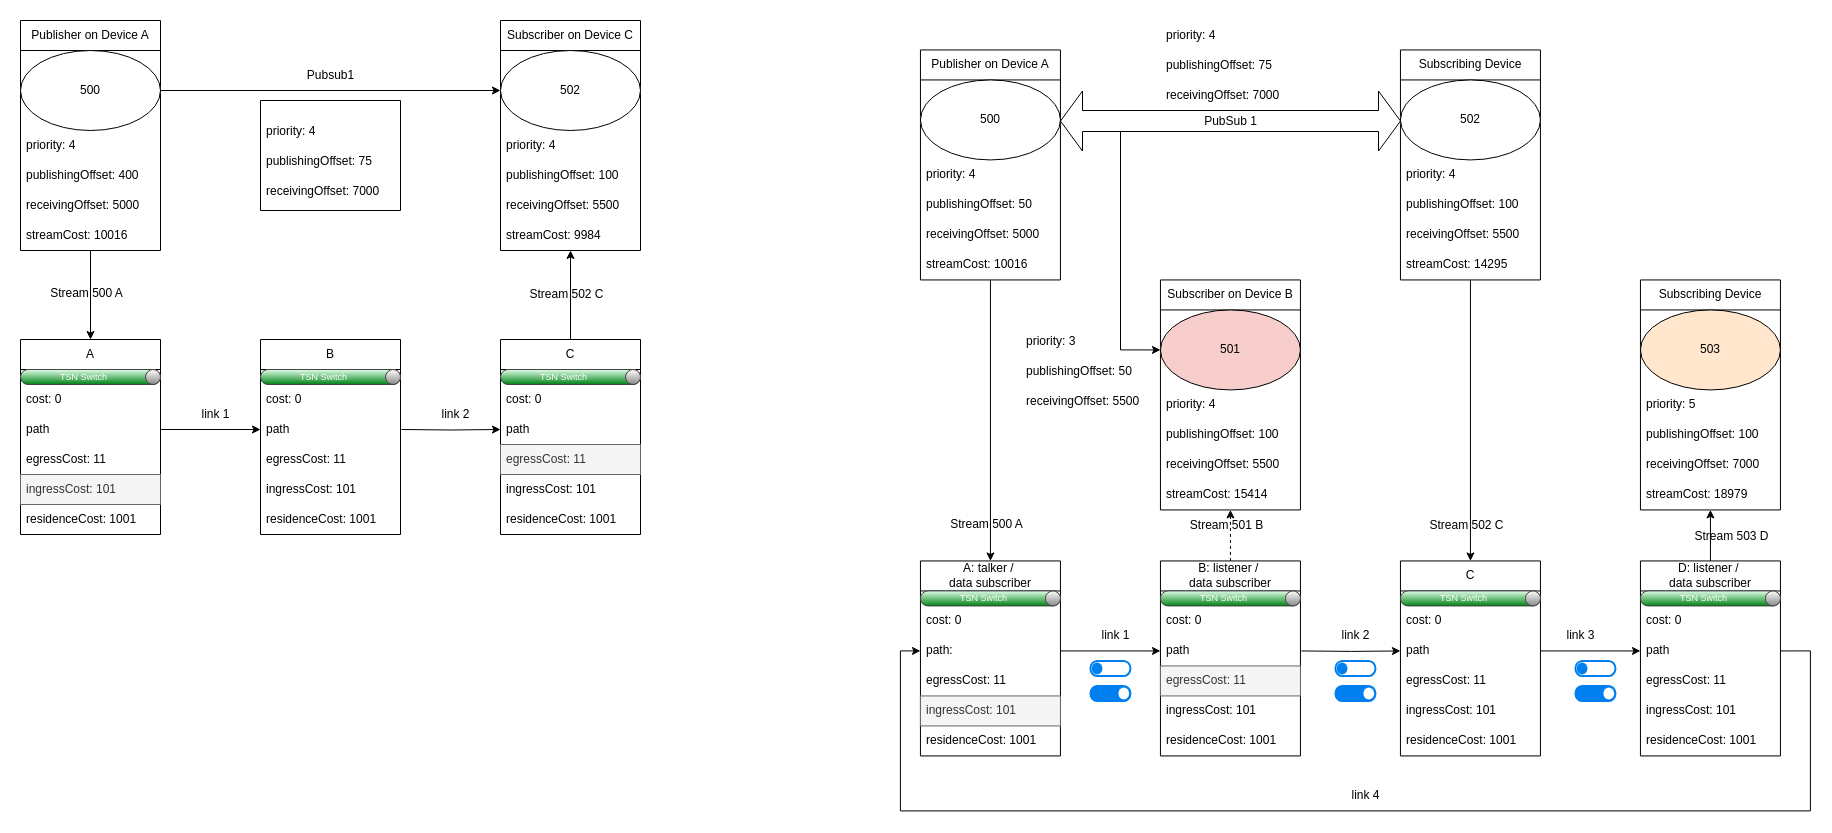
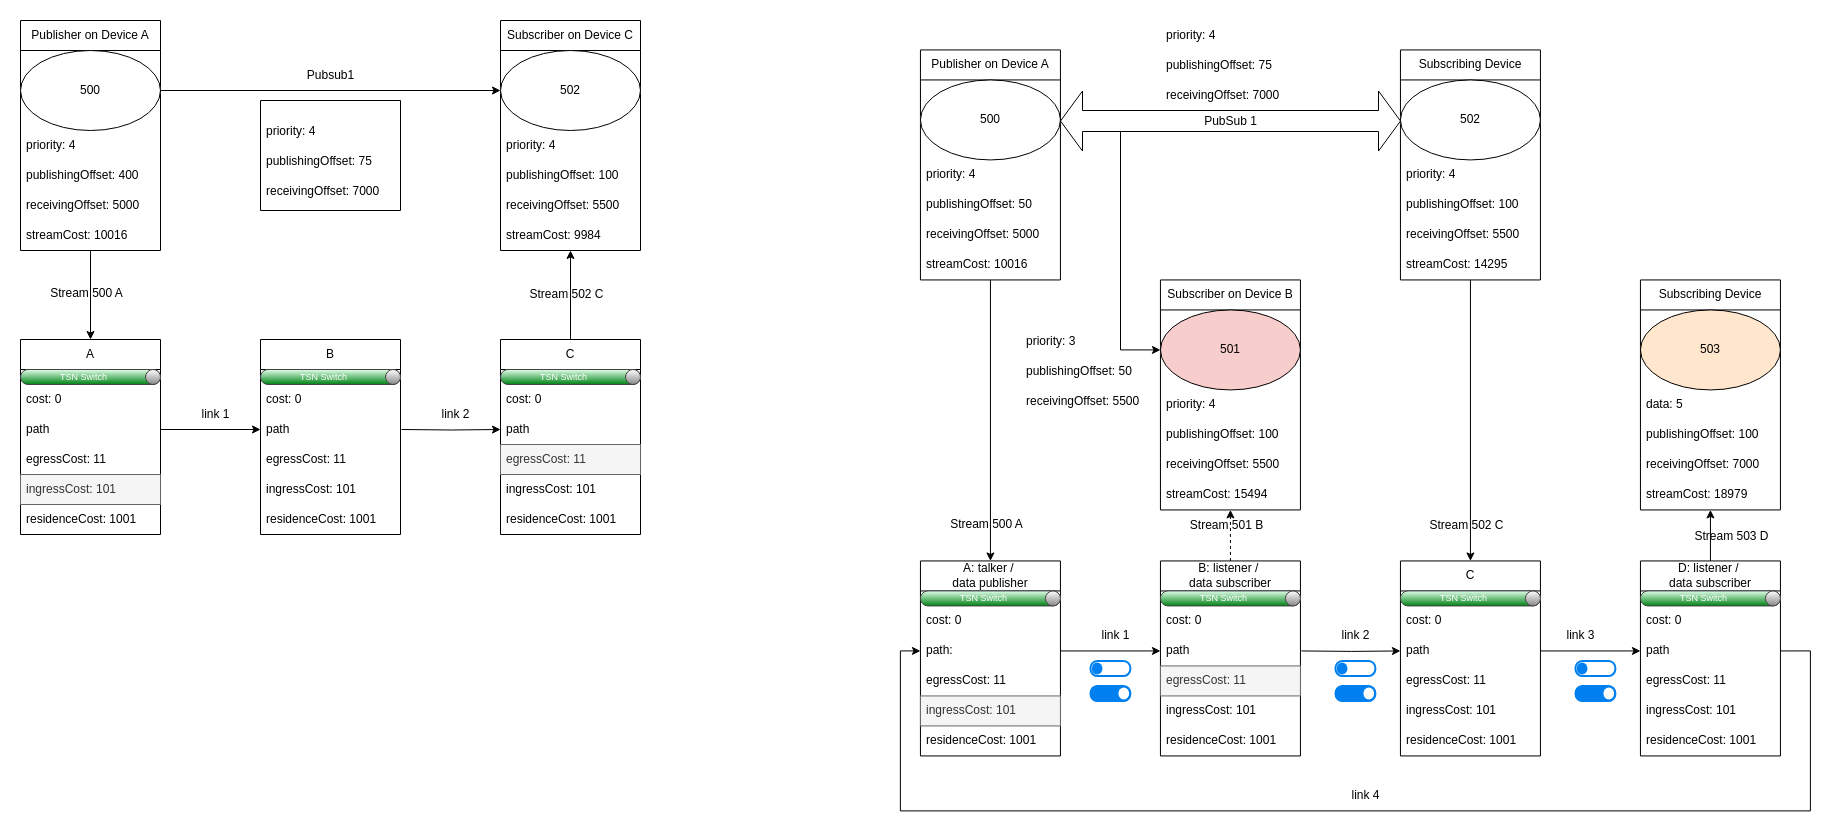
- <mxCell id="93" value="priority: 5" style="text;strokeColor=none;fillColor=none;align=left;verticalAlign=middle;spacingLeft=4;spacingRight=4;overflow=hidden;points=[[0,0.5],[1,0.5]];portConstraint=eastwest;rotatable=0;whiteSpace=wrap;html=1;" parent="91" vertex="1"><mxGeometry y="110" width="140" height="30" as="geometry" /></mxCell>
+ <mxCell id="93" value="data: 5" style="text;strokeColor=none;fillColor=none;align=left;verticalAlign=middle;spacingLeft=4;spacingRight=4;overflow=hidden;points=[[0,0.5],[1,0.5]];portConstraint=eastwest;rotatable=0;whiteSpace=wrap;html=1;" parent="91" vertex="1"><mxGeometry y="110" width="140" height="30" as="geometry" /></mxCell>
- <mxCell id="102" value="streamCost: 15414" style="text;strokeColor=none;fillColor=none;align=left;verticalAlign=middle;spacingLeft=4;spacingRight=4;overflow=hidden;points=[[0,0.5],[1,0.5]];portConstraint=eastwest;rotatable=0;whiteSpace=wrap;html=1;" parent="97" vertex="1"><mxGeometry y="200" width="140" height="30" as="geometry" /></mxCell>
+ <mxCell id="102" value="streamCost: 15494" style="text;strokeColor=none;fillColor=none;align=left;verticalAlign=middle;spacingLeft=4;spacingRight=4;overflow=hidden;points=[[0,0.5],[1,0.5]];portConstraint=eastwest;rotatable=0;whiteSpace=wrap;html=1;" parent="97" vertex="1"><mxGeometry y="200" width="140" height="30" as="geometry" /></mxCell>
- <mxCell id="43" value="A: talker /&amp;nbsp;&lt;div&gt;data subscriber&lt;/div&gt;" style="swimlane;fontStyle=0;childLayout=stackLayout;horizontal=1;startSize=30;horizontalStack=0;resizeParent=1;resizeParentMax=0;resizeLast=0;collapsible=1;marginBottom=0;whiteSpace=wrap;html=1;" parent="1" vertex="1"><mxGeometry x="919.94" y="560.44" width="140" height="195" as="geometry" /></mxCell>
+ <mxCell id="43" value="A: talker /&amp;nbsp;&lt;div&gt;data publisher&lt;/div&gt;" style="swimlane;fontStyle=0;childLayout=stackLayout;horizontal=1;startSize=30;horizontalStack=0;resizeParent=1;resizeParentMax=0;resizeLast=0;collapsible=1;marginBottom=0;whiteSpace=wrap;html=1;" parent="1" vertex="1"><mxGeometry x="919.94" y="560.44" width="140" height="195" as="geometry" /></mxCell>
